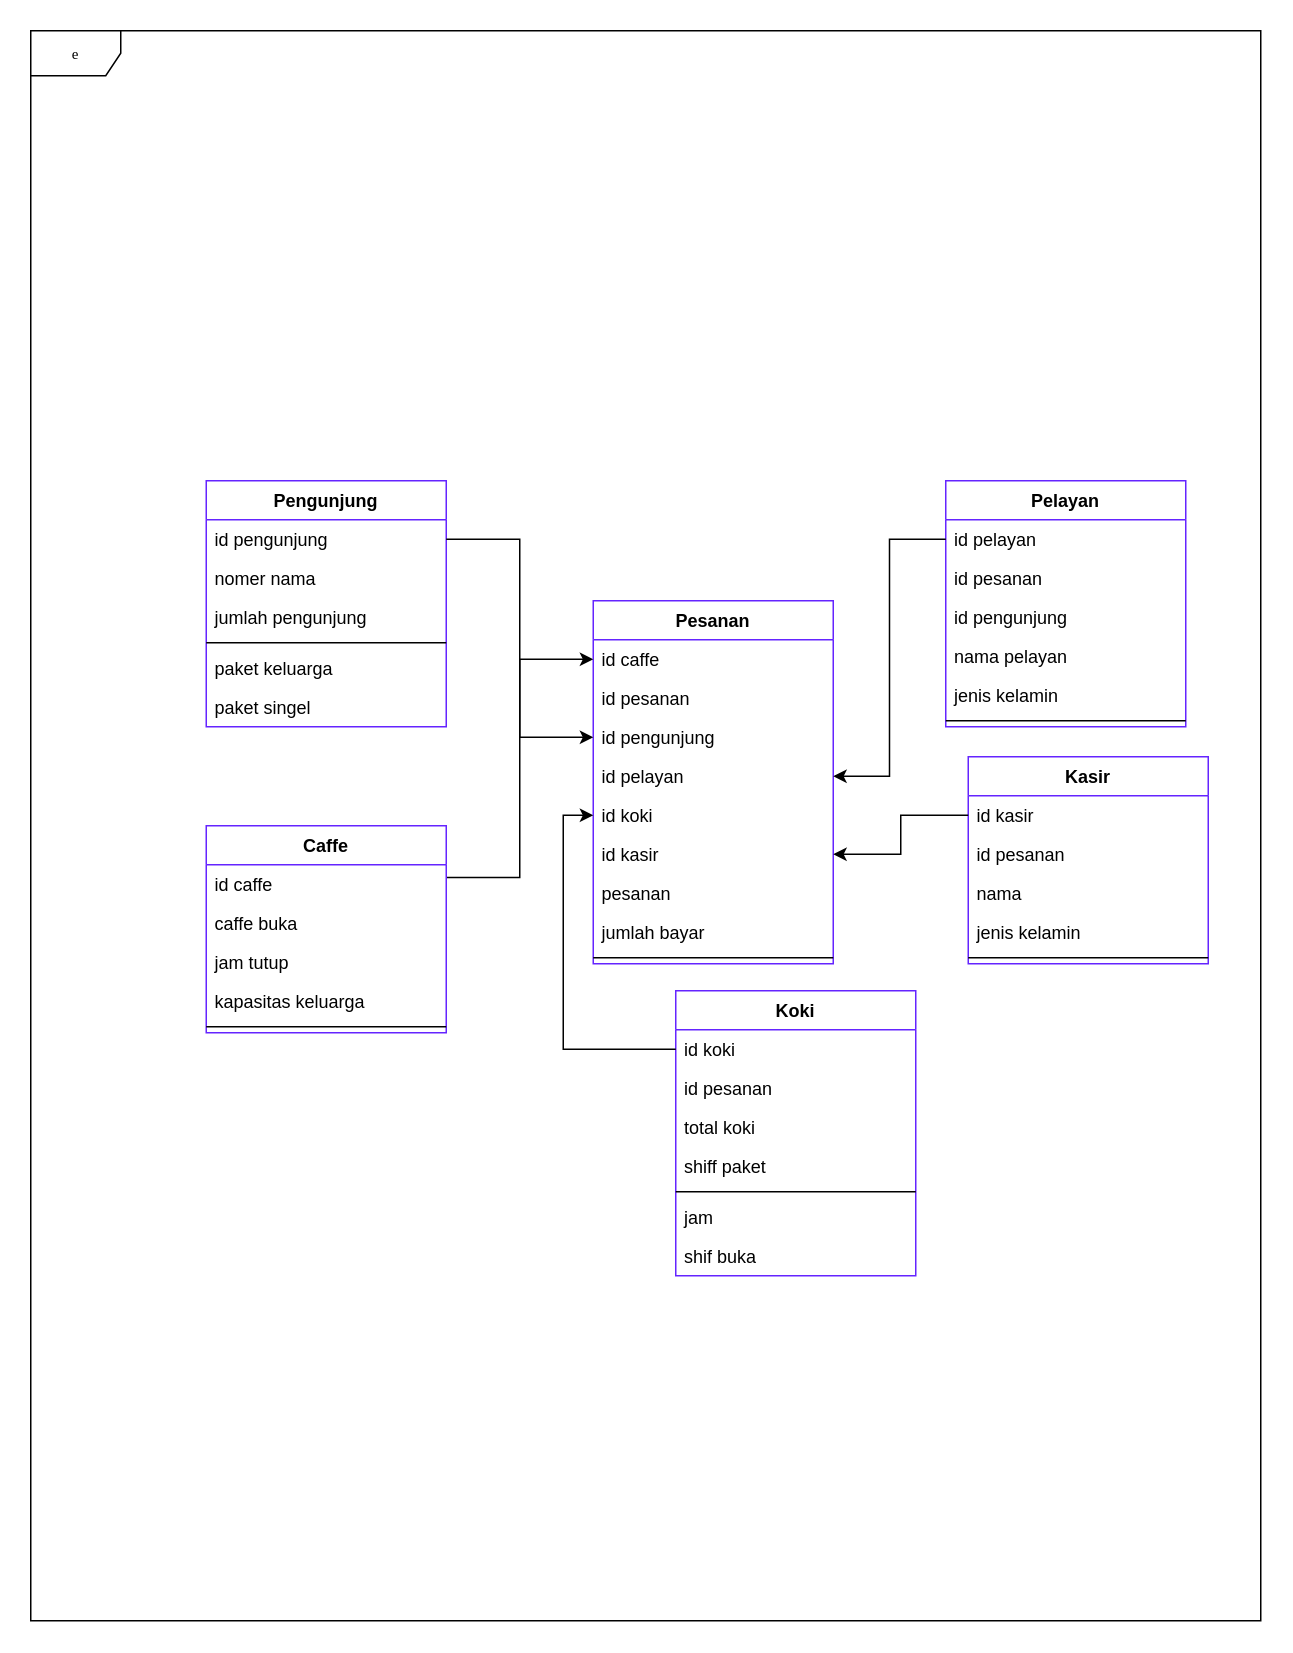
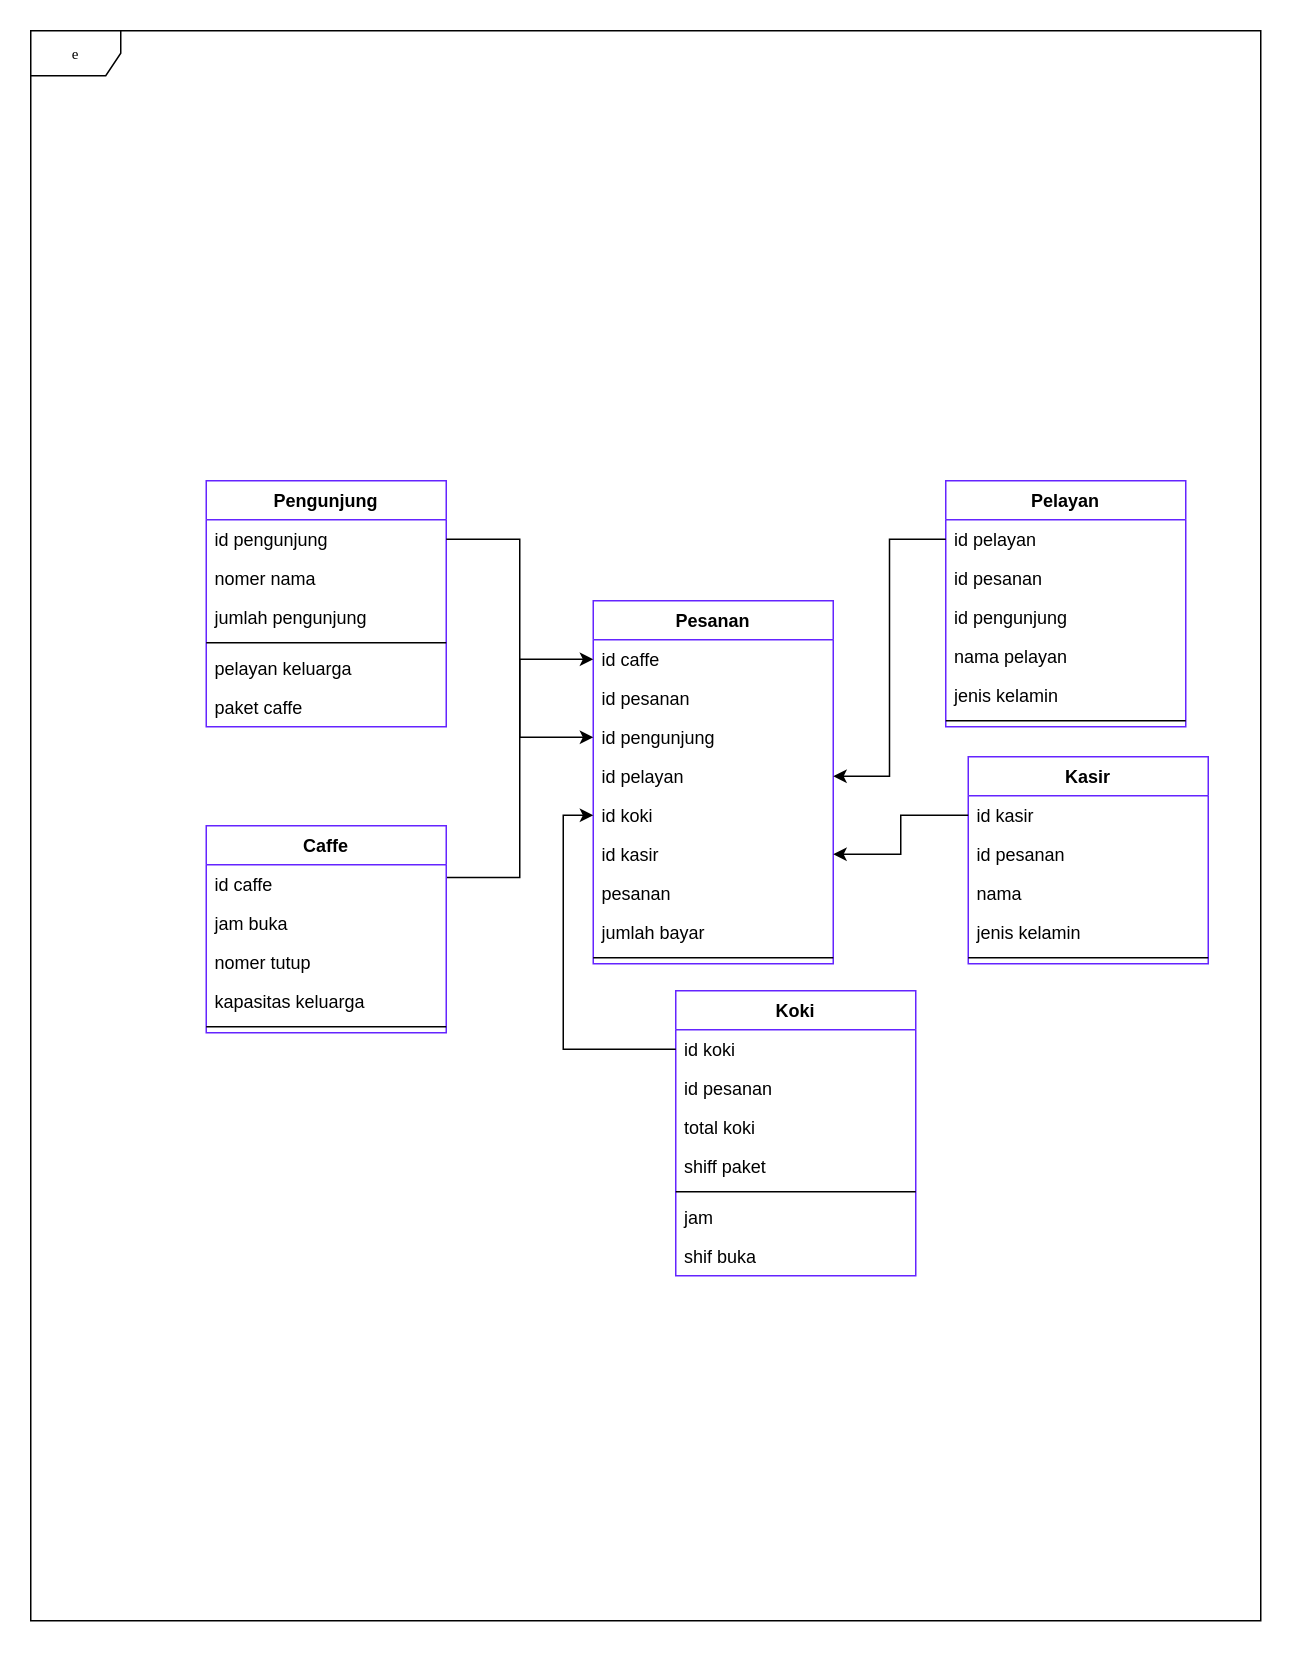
- <mxCell id="25" value="paket keluarga" style="text;strokeColor=none;fillColor=none;align=left;verticalAlign=top;spacingLeft=4;spacingRight=4;overflow=hidden;rotatable=0;points=[[0,0.5],[1,0.5]];portConstraint=eastwest;" vertex="1" parent="20"><mxGeometry y="112" width="160" height="26" as="geometry" /></mxCell>
+ <mxCell id="25" value="pelayan keluarga" style="text;strokeColor=none;fillColor=none;align=left;verticalAlign=top;spacingLeft=4;spacingRight=4;overflow=hidden;rotatable=0;points=[[0,0.5],[1,0.5]];portConstraint=eastwest;" vertex="1" parent="20"><mxGeometry y="112" width="160" height="26" as="geometry" /></mxCell>
- <mxCell id="26" value="paket singel" style="text;strokeColor=none;fillColor=none;align=left;verticalAlign=top;spacingLeft=4;spacingRight=4;overflow=hidden;rotatable=0;points=[[0,0.5],[1,0.5]];portConstraint=eastwest;" vertex="1" parent="20"><mxGeometry y="138" width="160" height="26" as="geometry" /></mxCell>
+ <mxCell id="26" value="paket caffe" style="text;strokeColor=none;fillColor=none;align=left;verticalAlign=top;spacingLeft=4;spacingRight=4;overflow=hidden;rotatable=0;points=[[0,0.5],[1,0.5]];portConstraint=eastwest;" vertex="1" parent="20"><mxGeometry y="138" width="160" height="26" as="geometry" /></mxCell>
- <mxCell id="36" value="caffe buka" style="text;strokeColor=none;fillColor=none;align=left;verticalAlign=top;spacingLeft=4;spacingRight=4;overflow=hidden;rotatable=0;points=[[0,0.5],[1,0.5]];portConstraint=eastwest;" vertex="1" parent="34"><mxGeometry y="52" width="160" height="26" as="geometry" /></mxCell>
+ <mxCell id="36" value="jam buka" style="text;strokeColor=none;fillColor=none;align=left;verticalAlign=top;spacingLeft=4;spacingRight=4;overflow=hidden;rotatable=0;points=[[0,0.5],[1,0.5]];portConstraint=eastwest;" vertex="1" parent="34"><mxGeometry y="52" width="160" height="26" as="geometry" /></mxCell>
- <mxCell id="37" value="jam tutup" style="text;strokeColor=none;fillColor=none;align=left;verticalAlign=top;spacingLeft=4;spacingRight=4;overflow=hidden;rotatable=0;points=[[0,0.5],[1,0.5]];portConstraint=eastwest;" vertex="1" parent="34"><mxGeometry y="78" width="160" height="26" as="geometry" /></mxCell>
+ <mxCell id="37" value="nomer tutup" style="text;strokeColor=none;fillColor=none;align=left;verticalAlign=top;spacingLeft=4;spacingRight=4;overflow=hidden;rotatable=0;points=[[0,0.5],[1,0.5]];portConstraint=eastwest;" vertex="1" parent="34"><mxGeometry y="78" width="160" height="26" as="geometry" /></mxCell>
